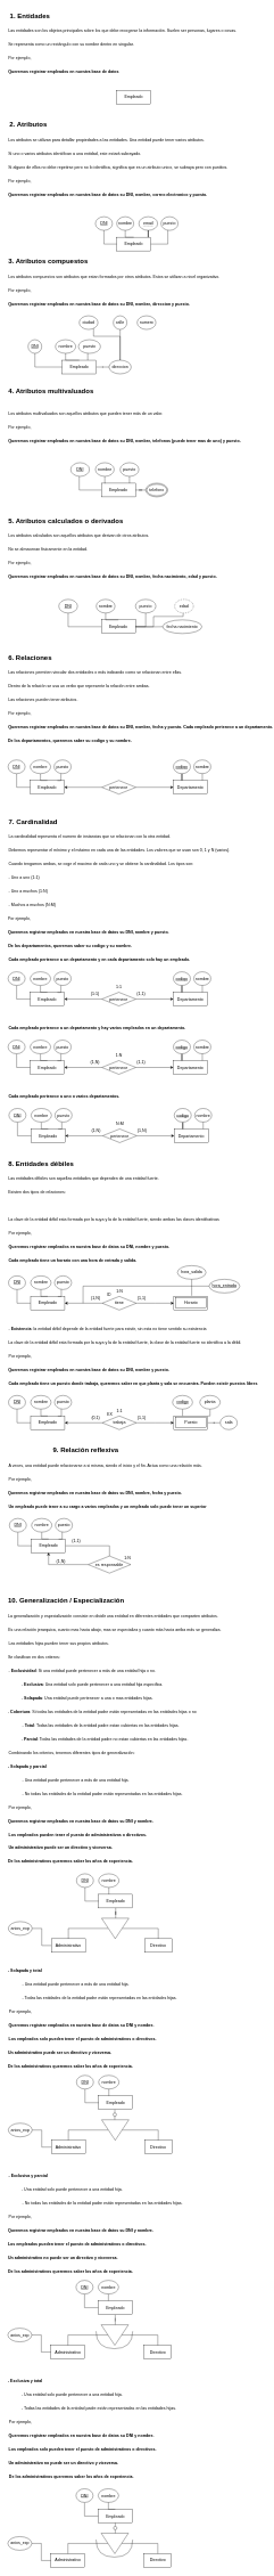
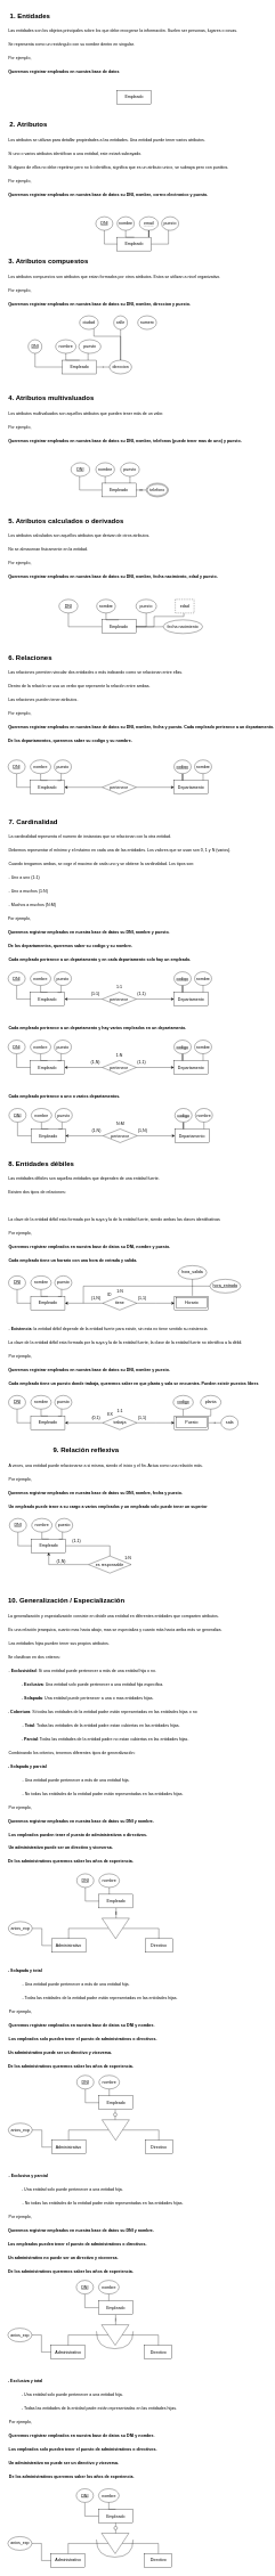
- <mxCell id="36" value="&lt;span style=&quot;background-color: initial;&quot;&gt;4. Atributos multivaluados&lt;/span&gt;" style="text;html=1;align=left;verticalAlign=middle;resizable=0;points=[];autosize=1;strokeColor=none;fillColor=none;strokeWidth=0;fontSize=20;fontStyle=1" parent="1" vertex="1"><mxGeometry x="22" y="1120" width="250" height="40" as="geometry" /></mxCell>
+ <mxCell id="36" value="&lt;span style=&quot;background-color: initial;&quot;&gt;4. Atributos multivaluados&lt;/span&gt;" style="text;html=1;align=left;verticalAlign=middle;resizable=0;points=[];autosize=1;strokeColor=none;fillColor=none;strokeWidth=0;fontSize=20;fontStyle=1" parent="1" vertex="1"><mxGeometry x="22" y="1140" width="250" height="40" as="geometry" /></mxCell>
- <mxCell id="63" value="edad" style="ellipse;whiteSpace=wrap;html=1;align=center;dashed=1;" parent="1" vertex="1"><mxGeometry x="512" y="1750" width="55" height="40" as="geometry" /></mxCell>
+ <mxCell id="63" value="edad" style="whiteSpace=wrap;html=1;align=center;dashed=1;rounded=0;" parent="1" vertex="1"><mxGeometry x="512" y="1750" width="55" height="40" as="geometry" /></mxCell>
